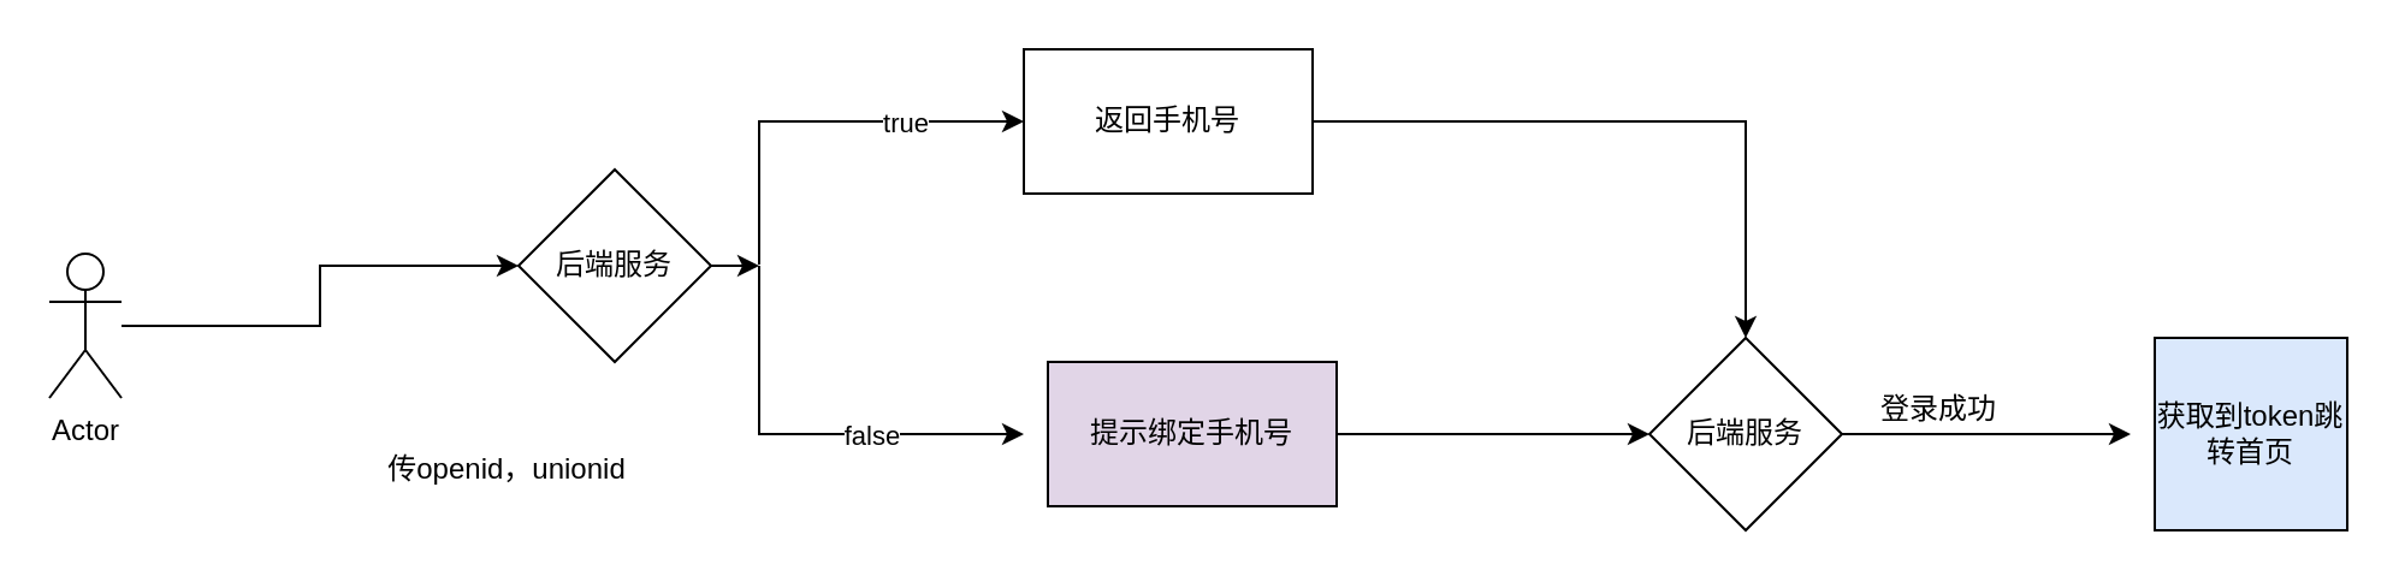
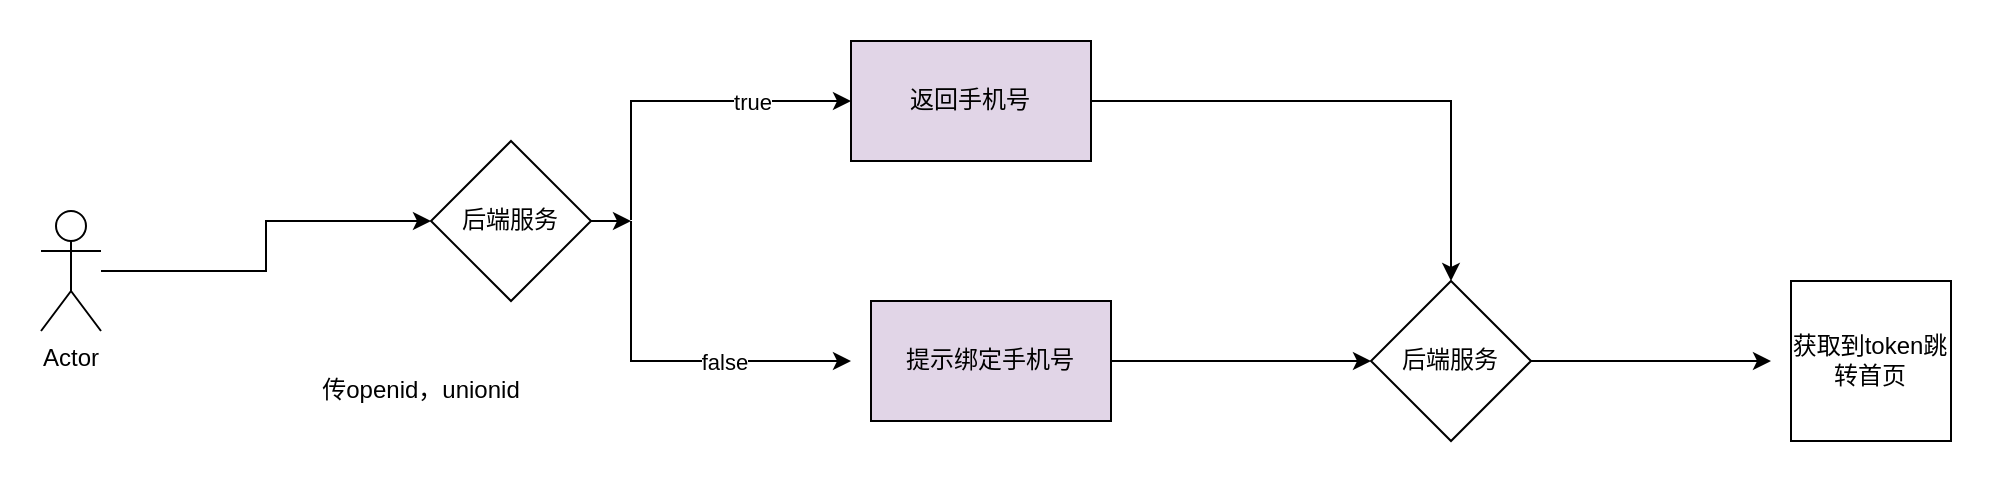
- <mxCell id="18" value="返回手机号" style="rounded=0;whiteSpace=wrap;html=1;" vertex="1" parent="1"><mxGeometry x="425" y="20" width="120" height="60" as="geometry" /></mxCell>
+ <mxCell id="18" value="返回手机号" style="rounded=0;whiteSpace=wrap;html=1;fillColor=#e1d5e7;" vertex="1" parent="1"><mxGeometry x="425" y="20" width="120" height="60" as="geometry" /></mxCell>
- <mxCell id="15" value="登录成功" style="text;html=1;align=center;verticalAlign=middle;resizable=0;points=[];autosize=1;strokeColor=none;fillColor=none;" vertex="1" parent="1"><mxGeometry x="775" y="160" width="60" height="20" as="geometry" /></mxCell>
- <mxCell id="16" value="获取到token跳转首页" style="whiteSpace=wrap;html=1;aspect=fixed;fillColor=#dae8fc;" vertex="1" parent="1"><mxGeometry x="895" y="140" width="80" height="80" as="geometry" /></mxCell>
+ <mxCell id="16" value="获取到token跳转首页" style="whiteSpace=wrap;html=1;aspect=fixed;" vertex="1" parent="1"><mxGeometry x="895" y="140" width="80" height="80" as="geometry" /></mxCell>
